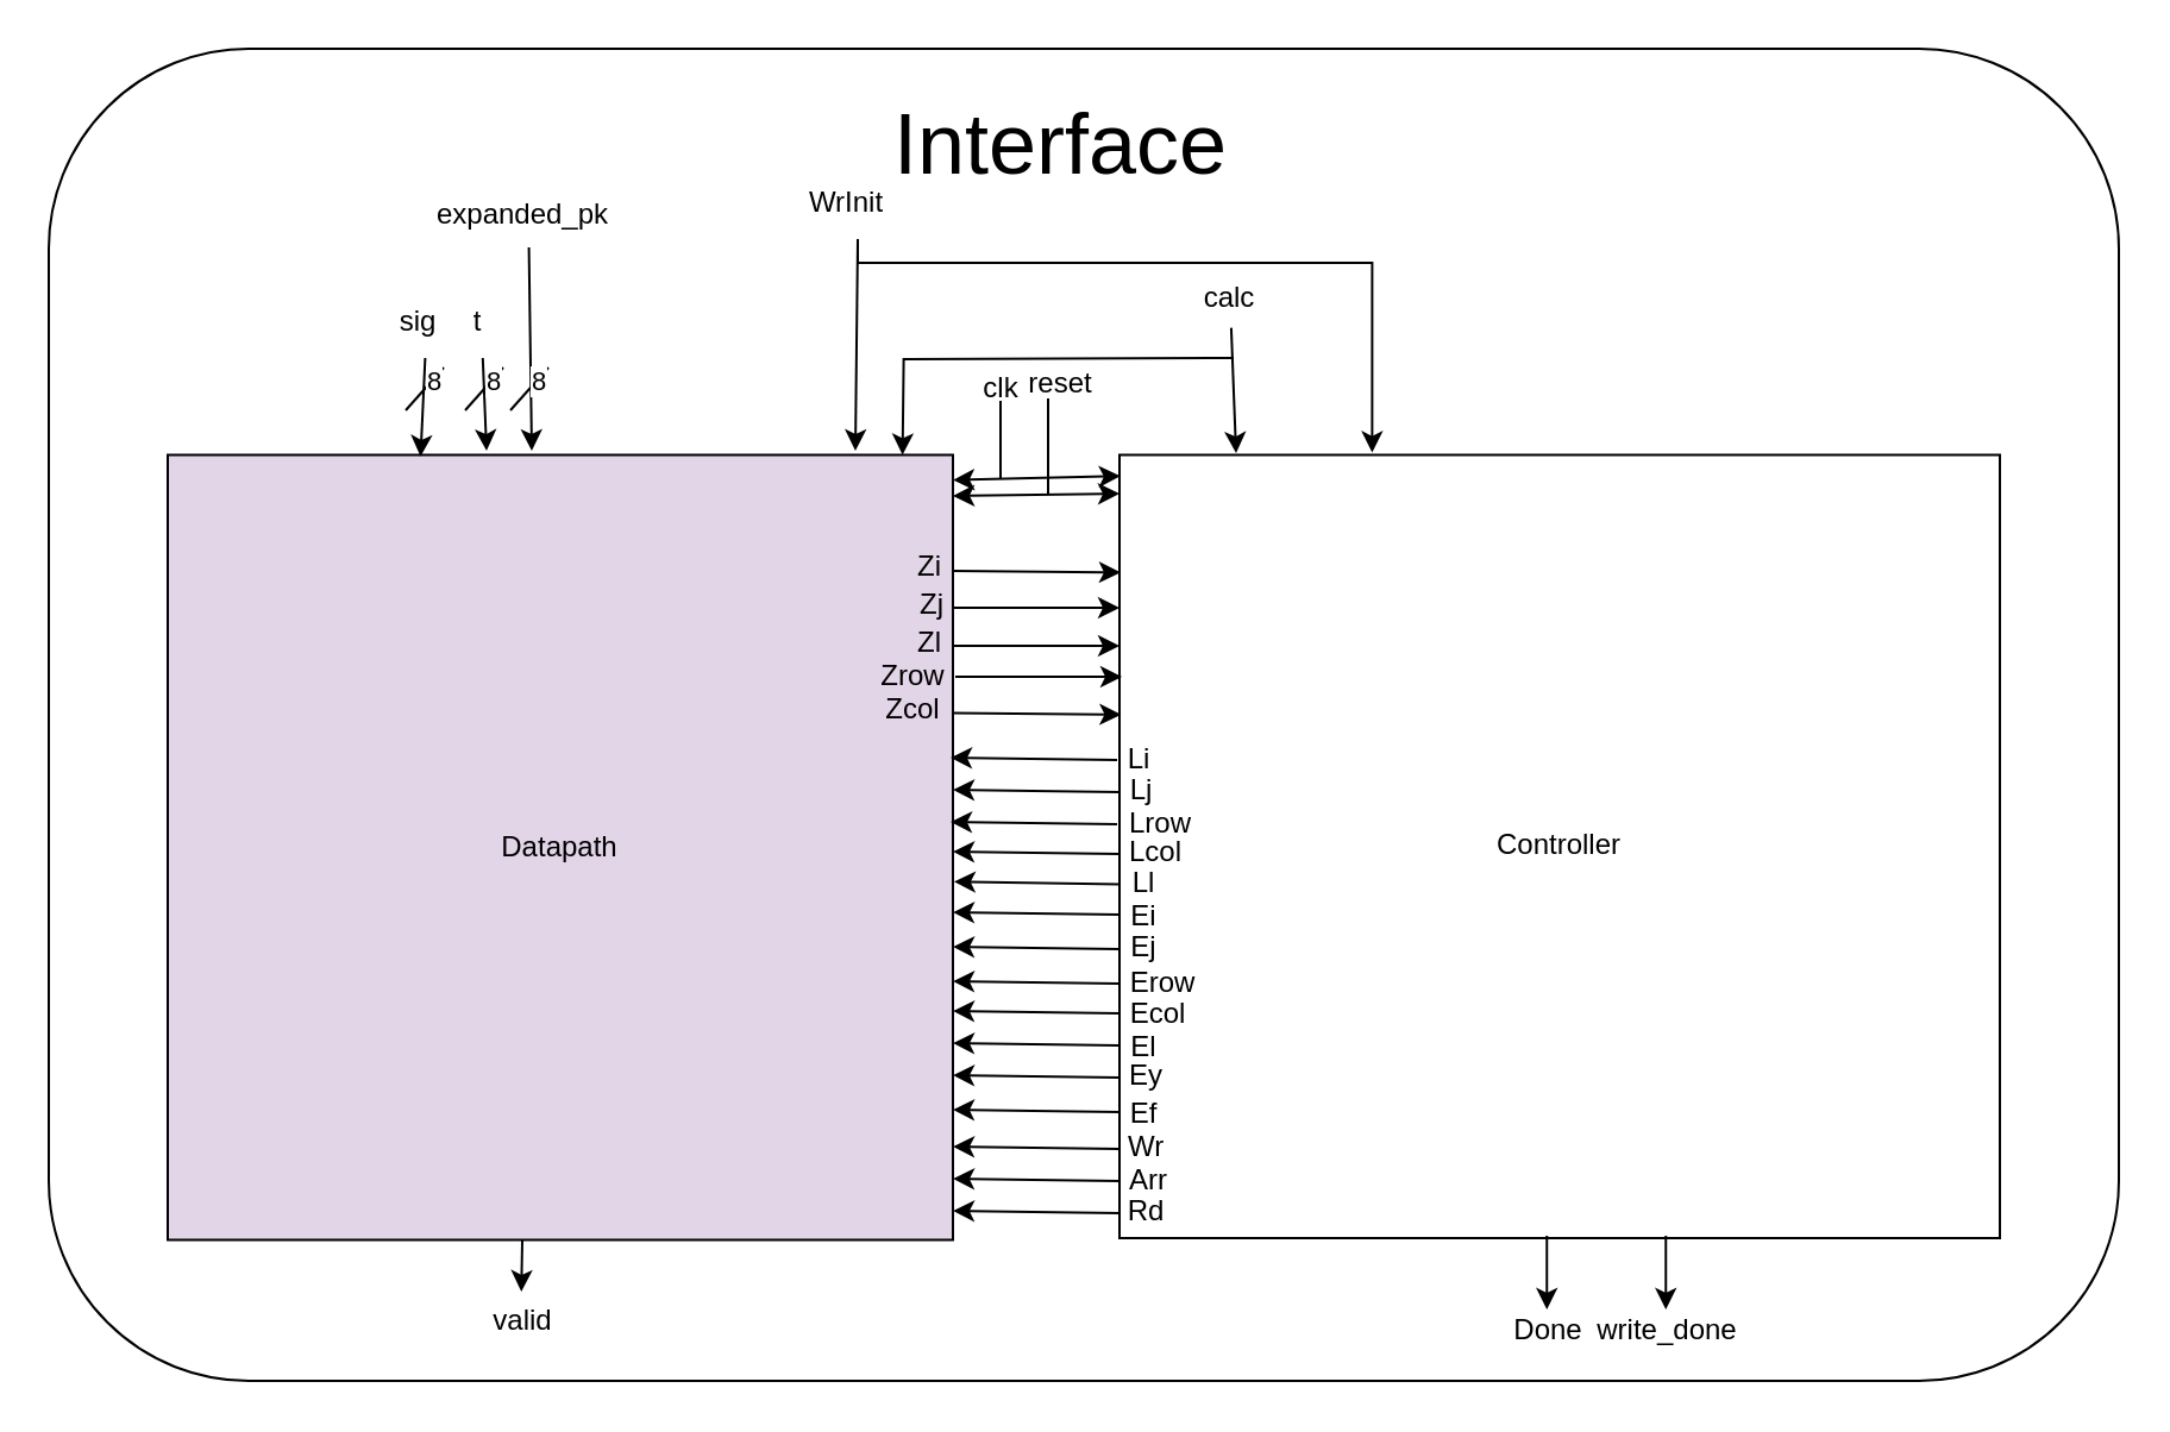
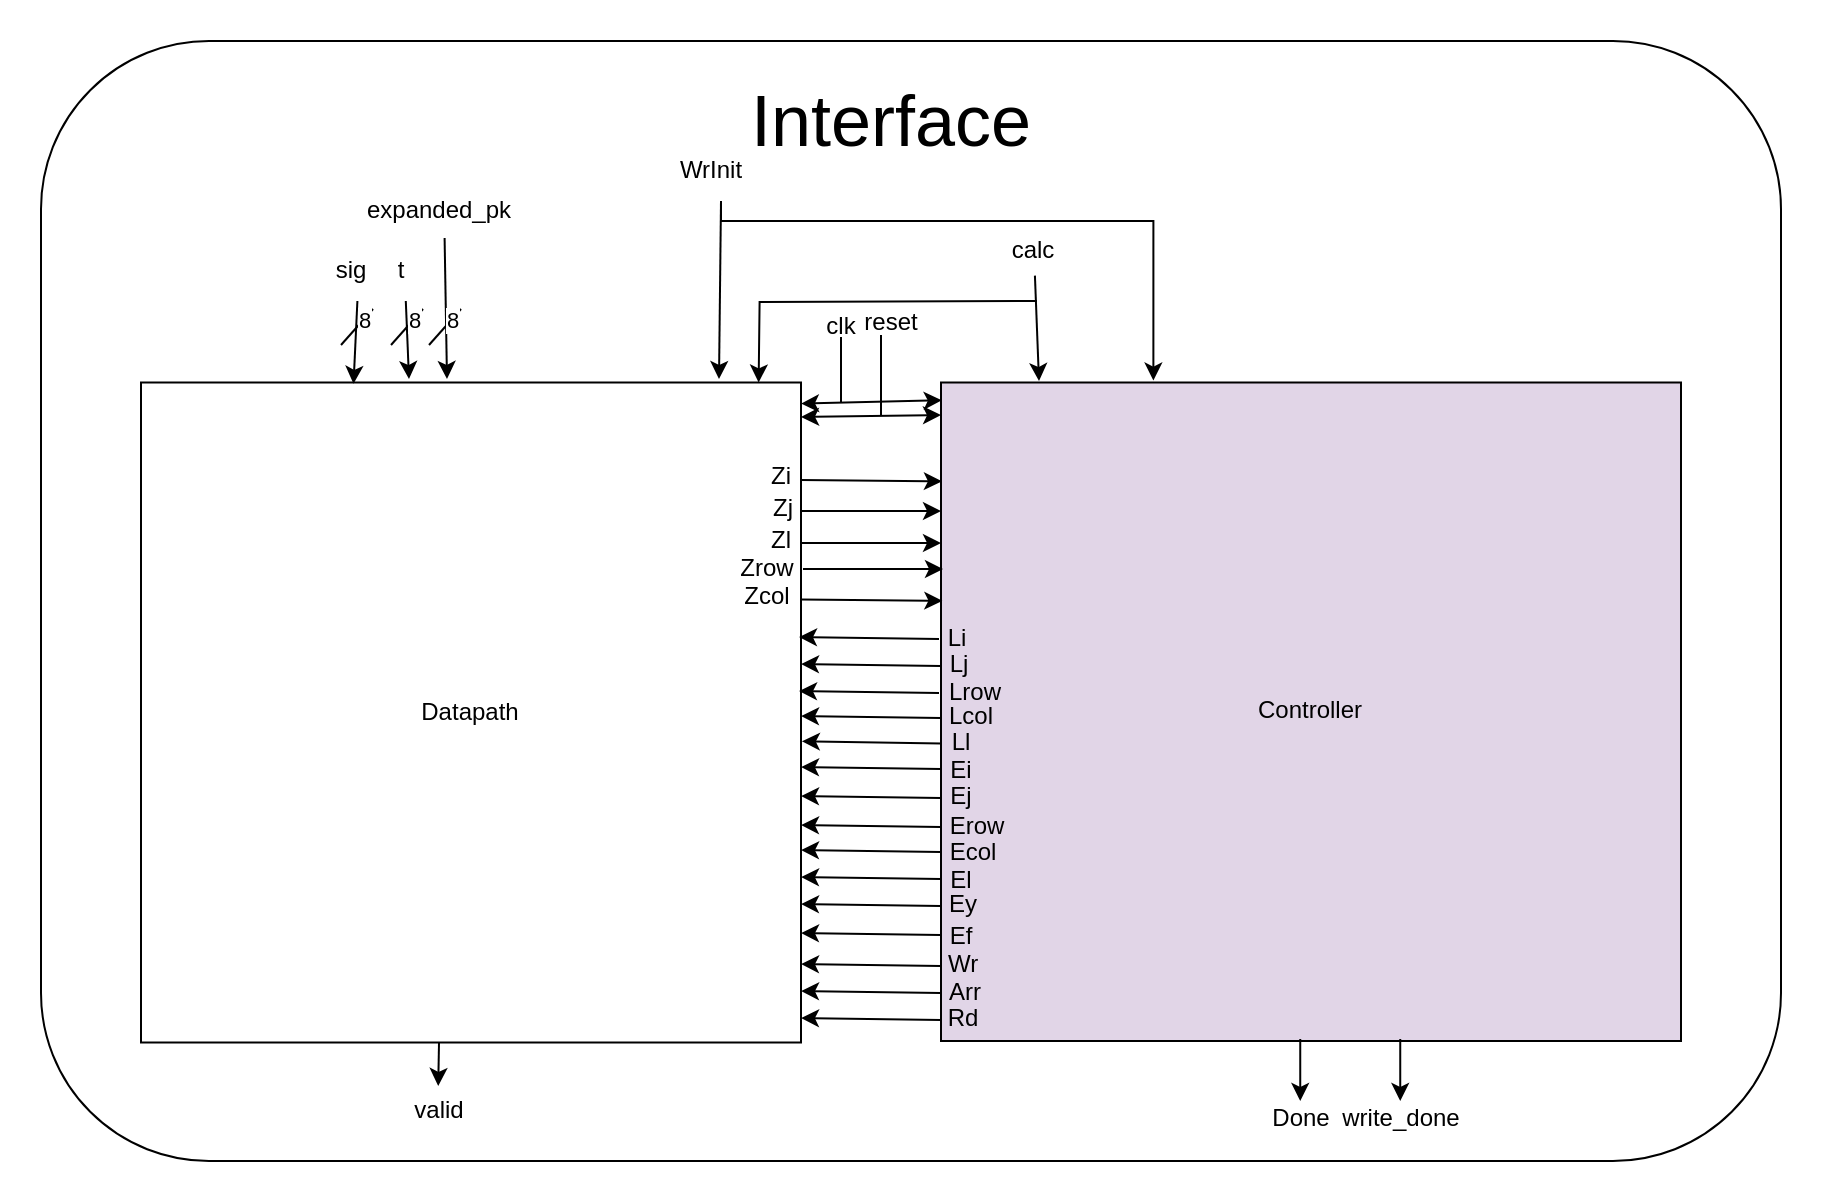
- <mxCell id="57" value="expanded_pk" style="text;html=1;align=center;verticalAlign=middle;resizable=0;points=[];autosize=1;strokeColor=none;fillColor=none;" parent="1" vertex="1"><mxGeometry x="169" y="75" width="100" height="30" as="geometry" /></mxCell>
+ <mxCell id="57" value="expanded_pk" style="text;html=1;align=center;verticalAlign=middle;resizable=0;points=[];autosize=1;strokeColor=none;fillColor=none;" parent="1" vertex="1"><mxGeometry x="169" y="90" width="100" height="30" as="geometry" /></mxCell>
- <mxCell id="4" value="Controller" style="rounded=0;whiteSpace=wrap;html=1;" parent="1" vertex="1"><mxGeometry x="470" y="190.75" width="370" height="329.25" as="geometry" /></mxCell>
+ <mxCell id="4" value="Controller" style="rounded=0;whiteSpace=wrap;html=1;fillColor=#e1d5e7;" parent="1" vertex="1"><mxGeometry x="470" y="190.75" width="370" height="329.25" as="geometry" /></mxCell>
- <mxCell id="3" value="Datapath" style="whiteSpace=wrap;html=1;aspect=fixed;fillColor=#e1d5e7;" parent="1" vertex="1"><mxGeometry x="70" y="190.75" width="330" height="330" as="geometry" /></mxCell>
+ <mxCell id="3" value="Datapath" style="whiteSpace=wrap;html=1;aspect=fixed;" parent="1" vertex="1"><mxGeometry x="70" y="190.75" width="330" height="330" as="geometry" /></mxCell>
